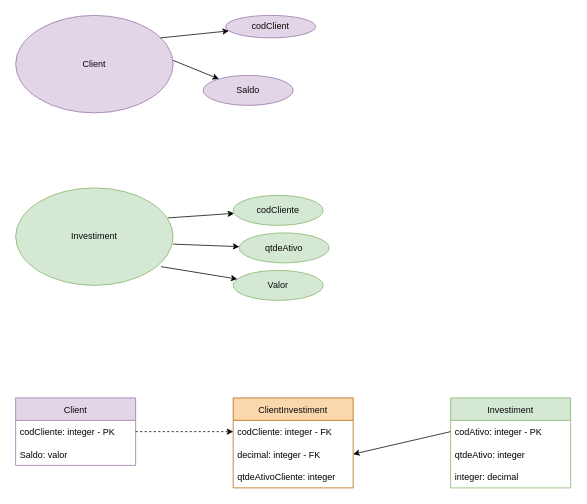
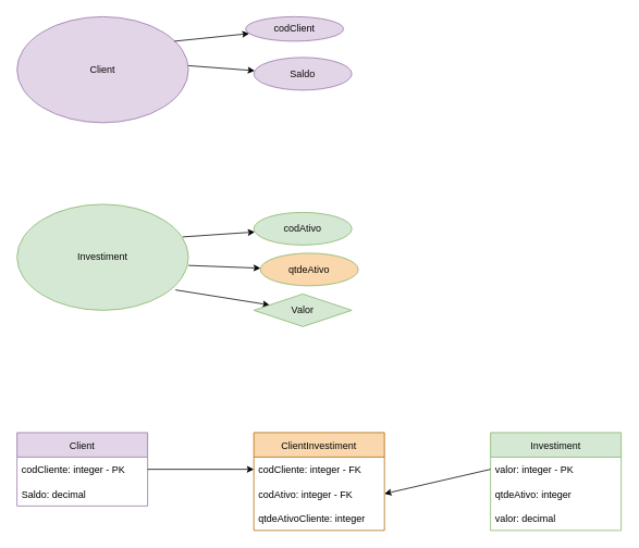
- <mxCell id="7" value="Saldo" style="ellipse;whiteSpace=wrap;html=1;fillColor=#e1d5e7;strokeColor=#9673a6;fontColor=#0A0A0A;" vertex="1" parent="1"><mxGeometry x="270.08" y="100" width="120" height="40" as="geometry" /></mxCell>
+ <mxCell id="7" value="Saldo" style="ellipse;whiteSpace=wrap;html=1;fillColor=#e1d5e7;strokeColor=#9673a6;fontColor=#0A0A0A;" vertex="1" parent="1"><mxGeometry x="310.08" y="70" width="120" height="40" as="geometry" /></mxCell>
- <mxCell id="9" value="codCliente" style="ellipse;whiteSpace=wrap;html=1;fillColor=#d5e8d4;strokeColor=#82b366;fontColor=#0A0A0A;" vertex="1" parent="1"><mxGeometry x="310.08" y="260" width="120" height="40" as="geometry" /></mxCell>
+ <mxCell id="9" value="codAtivo" style="ellipse;whiteSpace=wrap;html=1;fillColor=#d5e8d4;strokeColor=#82b366;fontColor=#0A0A0A;" vertex="1" parent="1"><mxGeometry x="310.08" y="260" width="120" height="40" as="geometry" /></mxCell>
- <mxCell id="11" value="qtdeAtivo" style="ellipse;whiteSpace=wrap;html=1;fillColor=#d5e8d4;strokeColor=#82b366;fontColor=#0A0A0A;" vertex="1" parent="1"><mxGeometry x="318.06" y="310" width="120" height="40" as="geometry" /></mxCell>
+ <mxCell id="11" value="qtdeAtivo" style="ellipse;whiteSpace=wrap;html=1;fillColor=#fad7ac;strokeColor=#82b366;fontColor=#0A0A0A;" vertex="1" parent="1"><mxGeometry x="318.06" y="310" width="120" height="40" as="geometry" /></mxCell>
- <mxCell id="13" value="Valor" style="ellipse;whiteSpace=wrap;html=1;fillColor=#d5e8d4;strokeColor=#82b366;fontColor=#0A0A0A;" vertex="1" parent="1"><mxGeometry x="310.08" y="360" width="120" height="40" as="geometry" /></mxCell>
+ <mxCell id="13" value="Valor" style="rhombus;whiteSpace=wrap;html=1;fillColor=#d5e8d4;strokeColor=#82b366;fontColor=#0A0A0A;" vertex="1" parent="1"><mxGeometry x="310.08" y="360" width="120" height="40" as="geometry" /></mxCell>
- <mxCell id="25" value="" style="endArrow=classic;html=1;rounded=0;entryX=0;entryY=0.5;entryDx=0;entryDy=0;fontColor=#0A0A0A;dashed=1;" edge="1" parent="1" source="15" target="22"><mxGeometry width="50" height="50" relative="1" as="geometry"><mxPoint x="380" y="560" as="sourcePoint" /><mxPoint x="430" y="510" as="targetPoint" /></mxGeometry></mxCell>
+ <mxCell id="25" value="" style="endArrow=classic;html=1;rounded=0;entryX=0;entryY=0.5;entryDx=0;entryDy=0;fontColor=#0A0A0A;" edge="1" parent="1" source="15" target="22"><mxGeometry width="50" height="50" relative="1" as="geometry"><mxPoint x="380" y="560" as="sourcePoint" /><mxPoint x="430" y="510" as="targetPoint" /></mxGeometry></mxCell>
- <mxCell id="18" value="codAtivo: integer - PK" style="text;strokeColor=none;fillColor=none;align=left;verticalAlign=middle;spacingLeft=4;spacingRight=4;overflow=hidden;points=[[0,0.5],[1,0.5]];portConstraint=eastwest;rotatable=0;" vertex="1" parent="17"><mxGeometry y="30" width="160" height="30" as="geometry" /></mxCell>
+ <mxCell id="18" value="valor: integer - PK" style="text;strokeColor=none;fillColor=none;align=left;verticalAlign=middle;spacingLeft=4;spacingRight=4;overflow=hidden;points=[[0,0.5],[1,0.5]];portConstraint=eastwest;rotatable=0;" vertex="1" parent="17"><mxGeometry y="30" width="160" height="30" as="geometry" /></mxCell>
- <mxCell id="16" value="Saldo: valor" style="text;strokeColor=none;fillColor=none;align=left;verticalAlign=middle;spacingLeft=4;spacingRight=4;overflow=hidden;points=[[0,0.5],[1,0.5]];portConstraint=eastwest;rotatable=0;" vertex="1" parent="14"><mxGeometry y="60" width="160" height="30" as="geometry" /></mxCell>
+ <mxCell id="16" value="Saldo: decimal" style="text;strokeColor=none;fillColor=none;align=left;verticalAlign=middle;spacingLeft=4;spacingRight=4;overflow=hidden;points=[[0,0.5],[1,0.5]];portConstraint=eastwest;rotatable=0;" vertex="1" parent="14"><mxGeometry y="60" width="160" height="30" as="geometry" /></mxCell>
- <mxCell id="23" value="decimal: integer - FK" style="text;strokeColor=none;fillColor=none;align=left;verticalAlign=middle;spacingLeft=4;spacingRight=4;overflow=hidden;points=[[0,0.5],[1,0.5]];portConstraint=eastwest;rotatable=0;" vertex="1" parent="21"><mxGeometry y="60" width="160" height="30" as="geometry" /></mxCell>
+ <mxCell id="23" value="codAtivo: integer - FK" style="text;strokeColor=none;fillColor=none;align=left;verticalAlign=middle;spacingLeft=4;spacingRight=4;overflow=hidden;points=[[0,0.5],[1,0.5]];portConstraint=eastwest;rotatable=0;" vertex="1" parent="21"><mxGeometry y="60" width="160" height="30" as="geometry" /></mxCell>
- <mxCell id="20" value="integer: decimal" style="text;strokeColor=none;fillColor=none;align=left;verticalAlign=middle;spacingLeft=4;spacingRight=4;overflow=hidden;points=[[0,0.5],[1,0.5]];portConstraint=eastwest;rotatable=0;" vertex="1" parent="17"><mxGeometry y="90" width="160" height="30" as="geometry" /></mxCell>
+ <mxCell id="20" value="valor: decimal" style="text;strokeColor=none;fillColor=none;align=left;verticalAlign=middle;spacingLeft=4;spacingRight=4;overflow=hidden;points=[[0,0.5],[1,0.5]];portConstraint=eastwest;rotatable=0;" vertex="1" parent="17"><mxGeometry y="90" width="160" height="30" as="geometry" /></mxCell>
